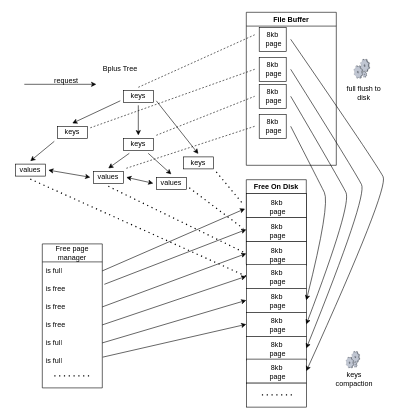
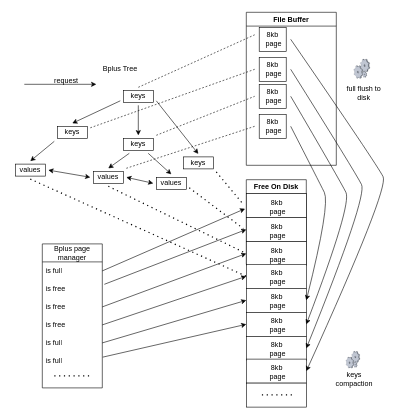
- <mxCell id="62" value="Free page manager" style="swimlane;fontStyle=0;childLayout=stackLayout;horizontal=1;startSize=30;horizontalStack=0;resizeParent=1;resizeParentMax=0;resizeLast=0;collapsible=1;marginBottom=0;whiteSpace=wrap;html=1;" parent="1" vertex="1"><mxGeometry x="70" y="406" width="100" height="240" as="geometry" /></mxCell>
+ <mxCell id="62" value="Bplus page manager" style="swimlane;fontStyle=0;childLayout=stackLayout;horizontal=1;startSize=30;horizontalStack=0;resizeParent=1;resizeParentMax=0;resizeLast=0;collapsible=1;marginBottom=0;whiteSpace=wrap;html=1;" parent="1" vertex="1"><mxGeometry x="70" y="406" width="100" height="240" as="geometry" /></mxCell>
